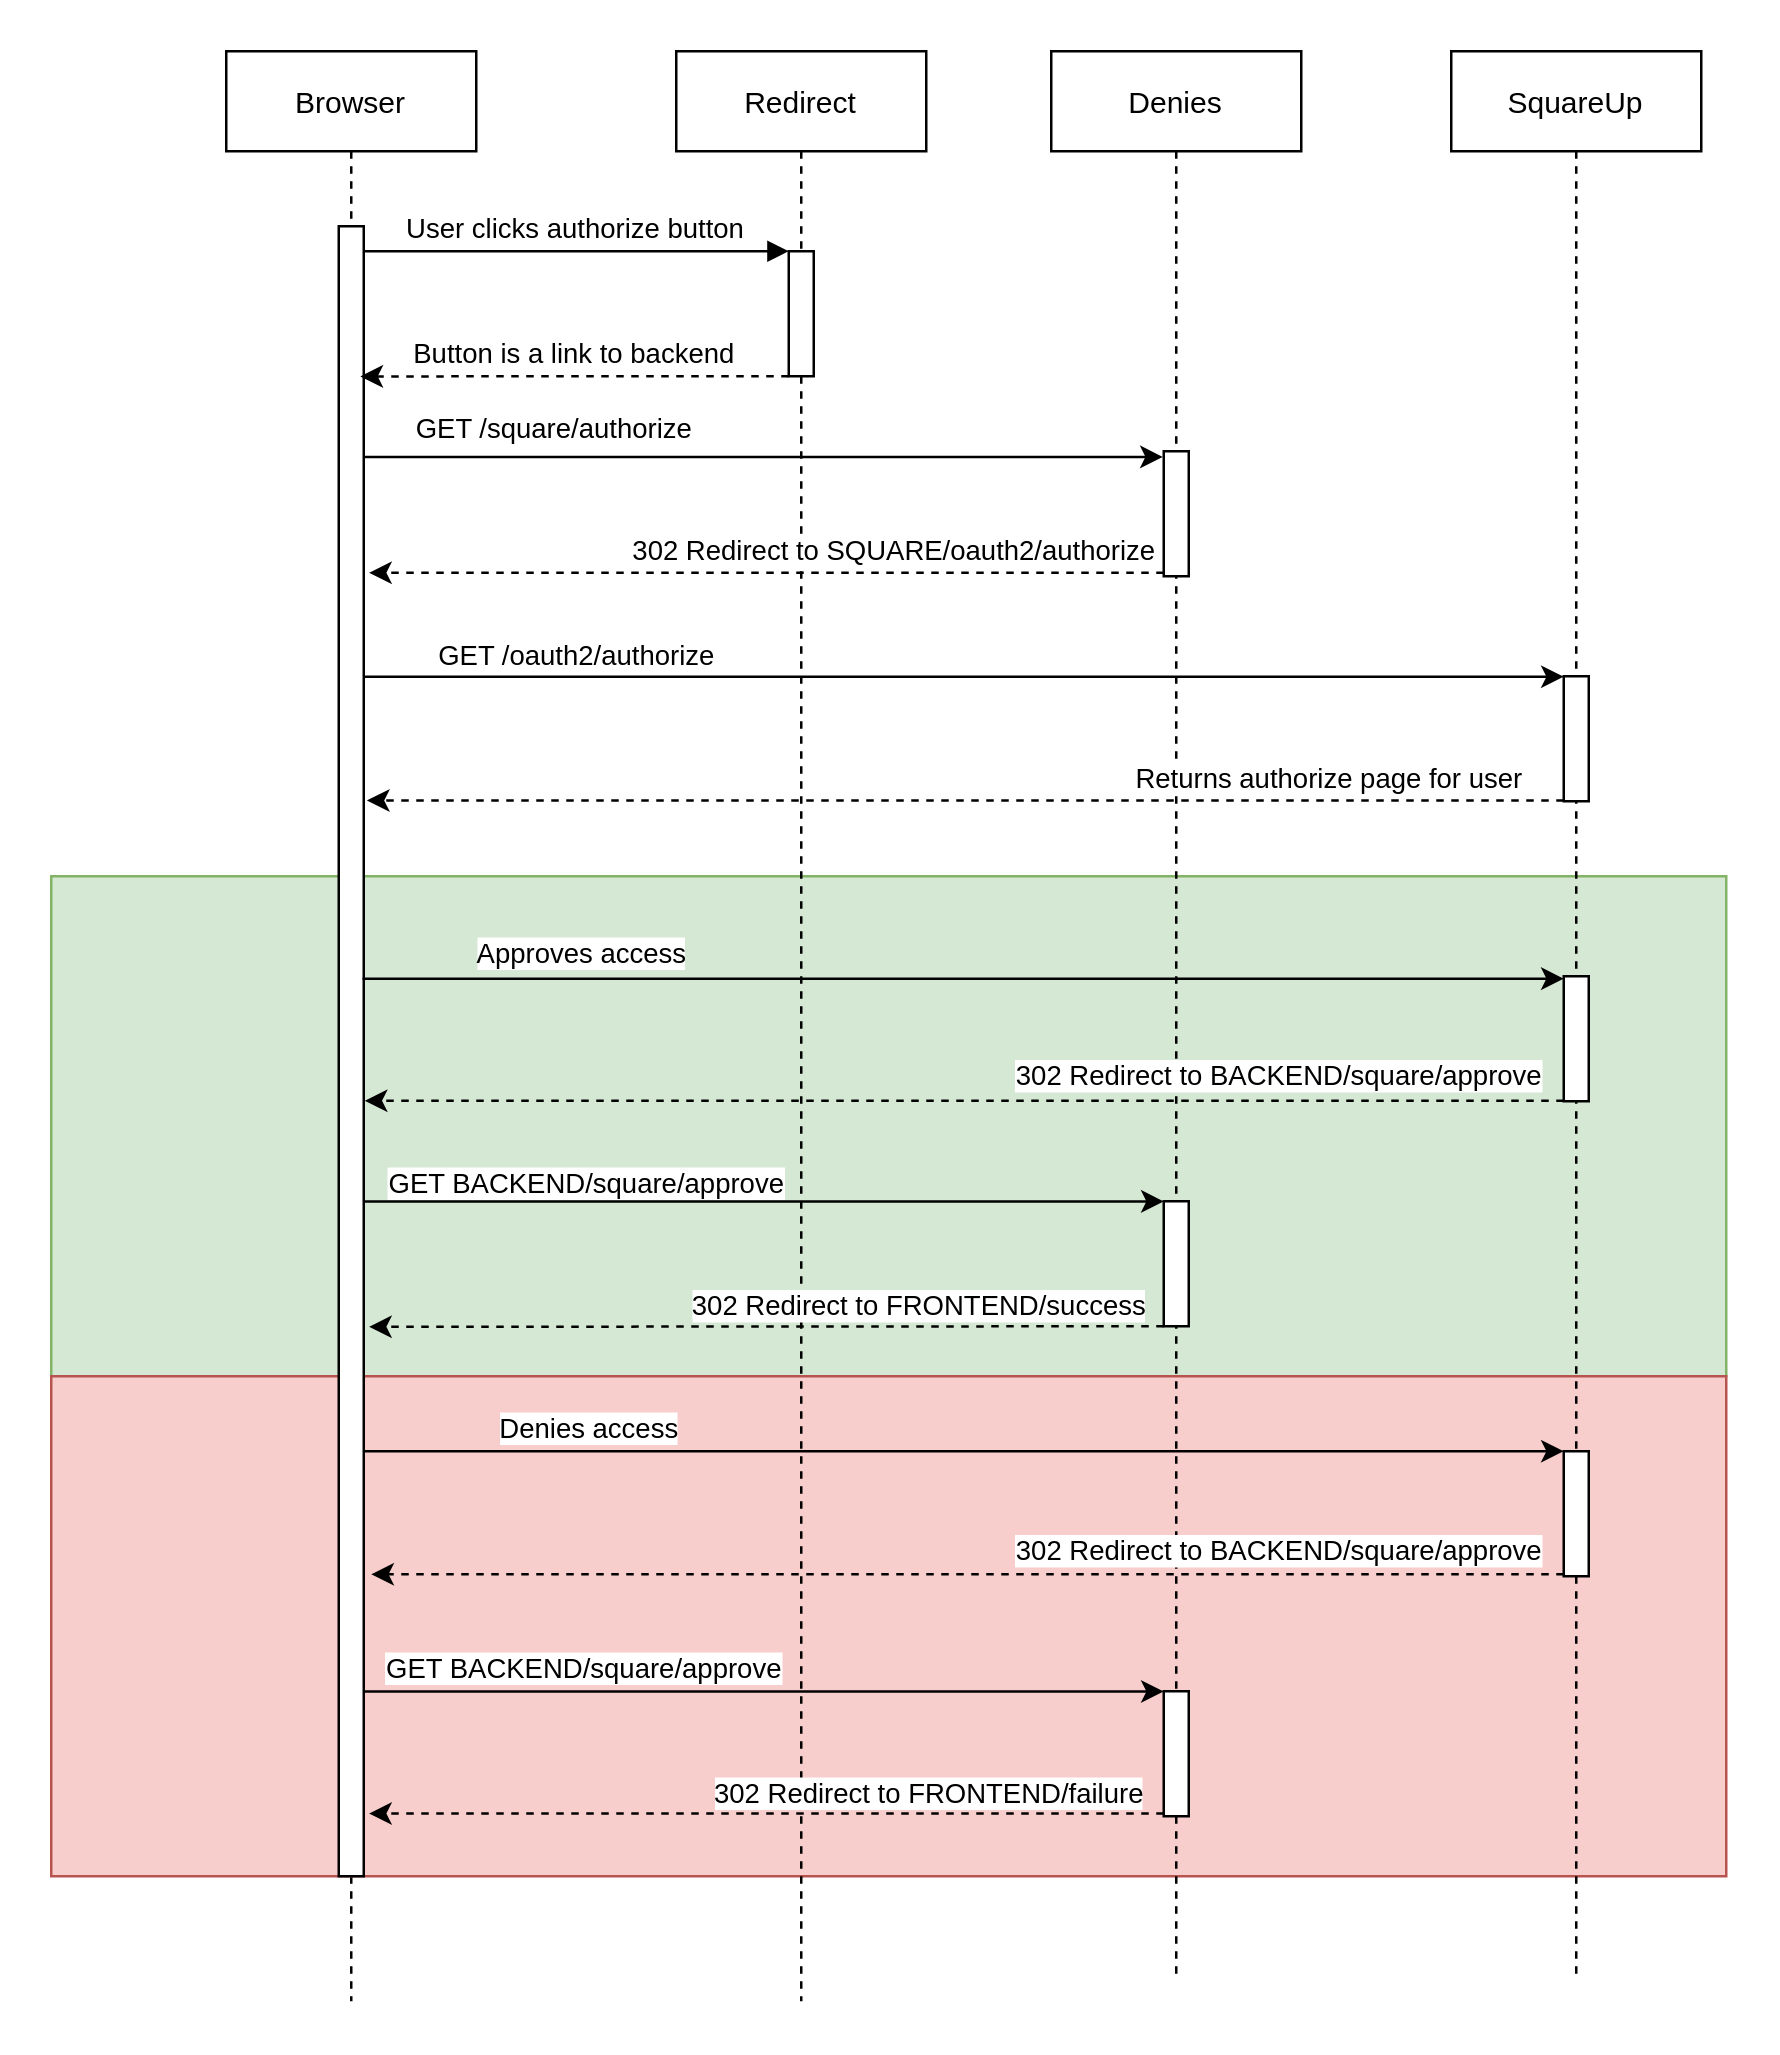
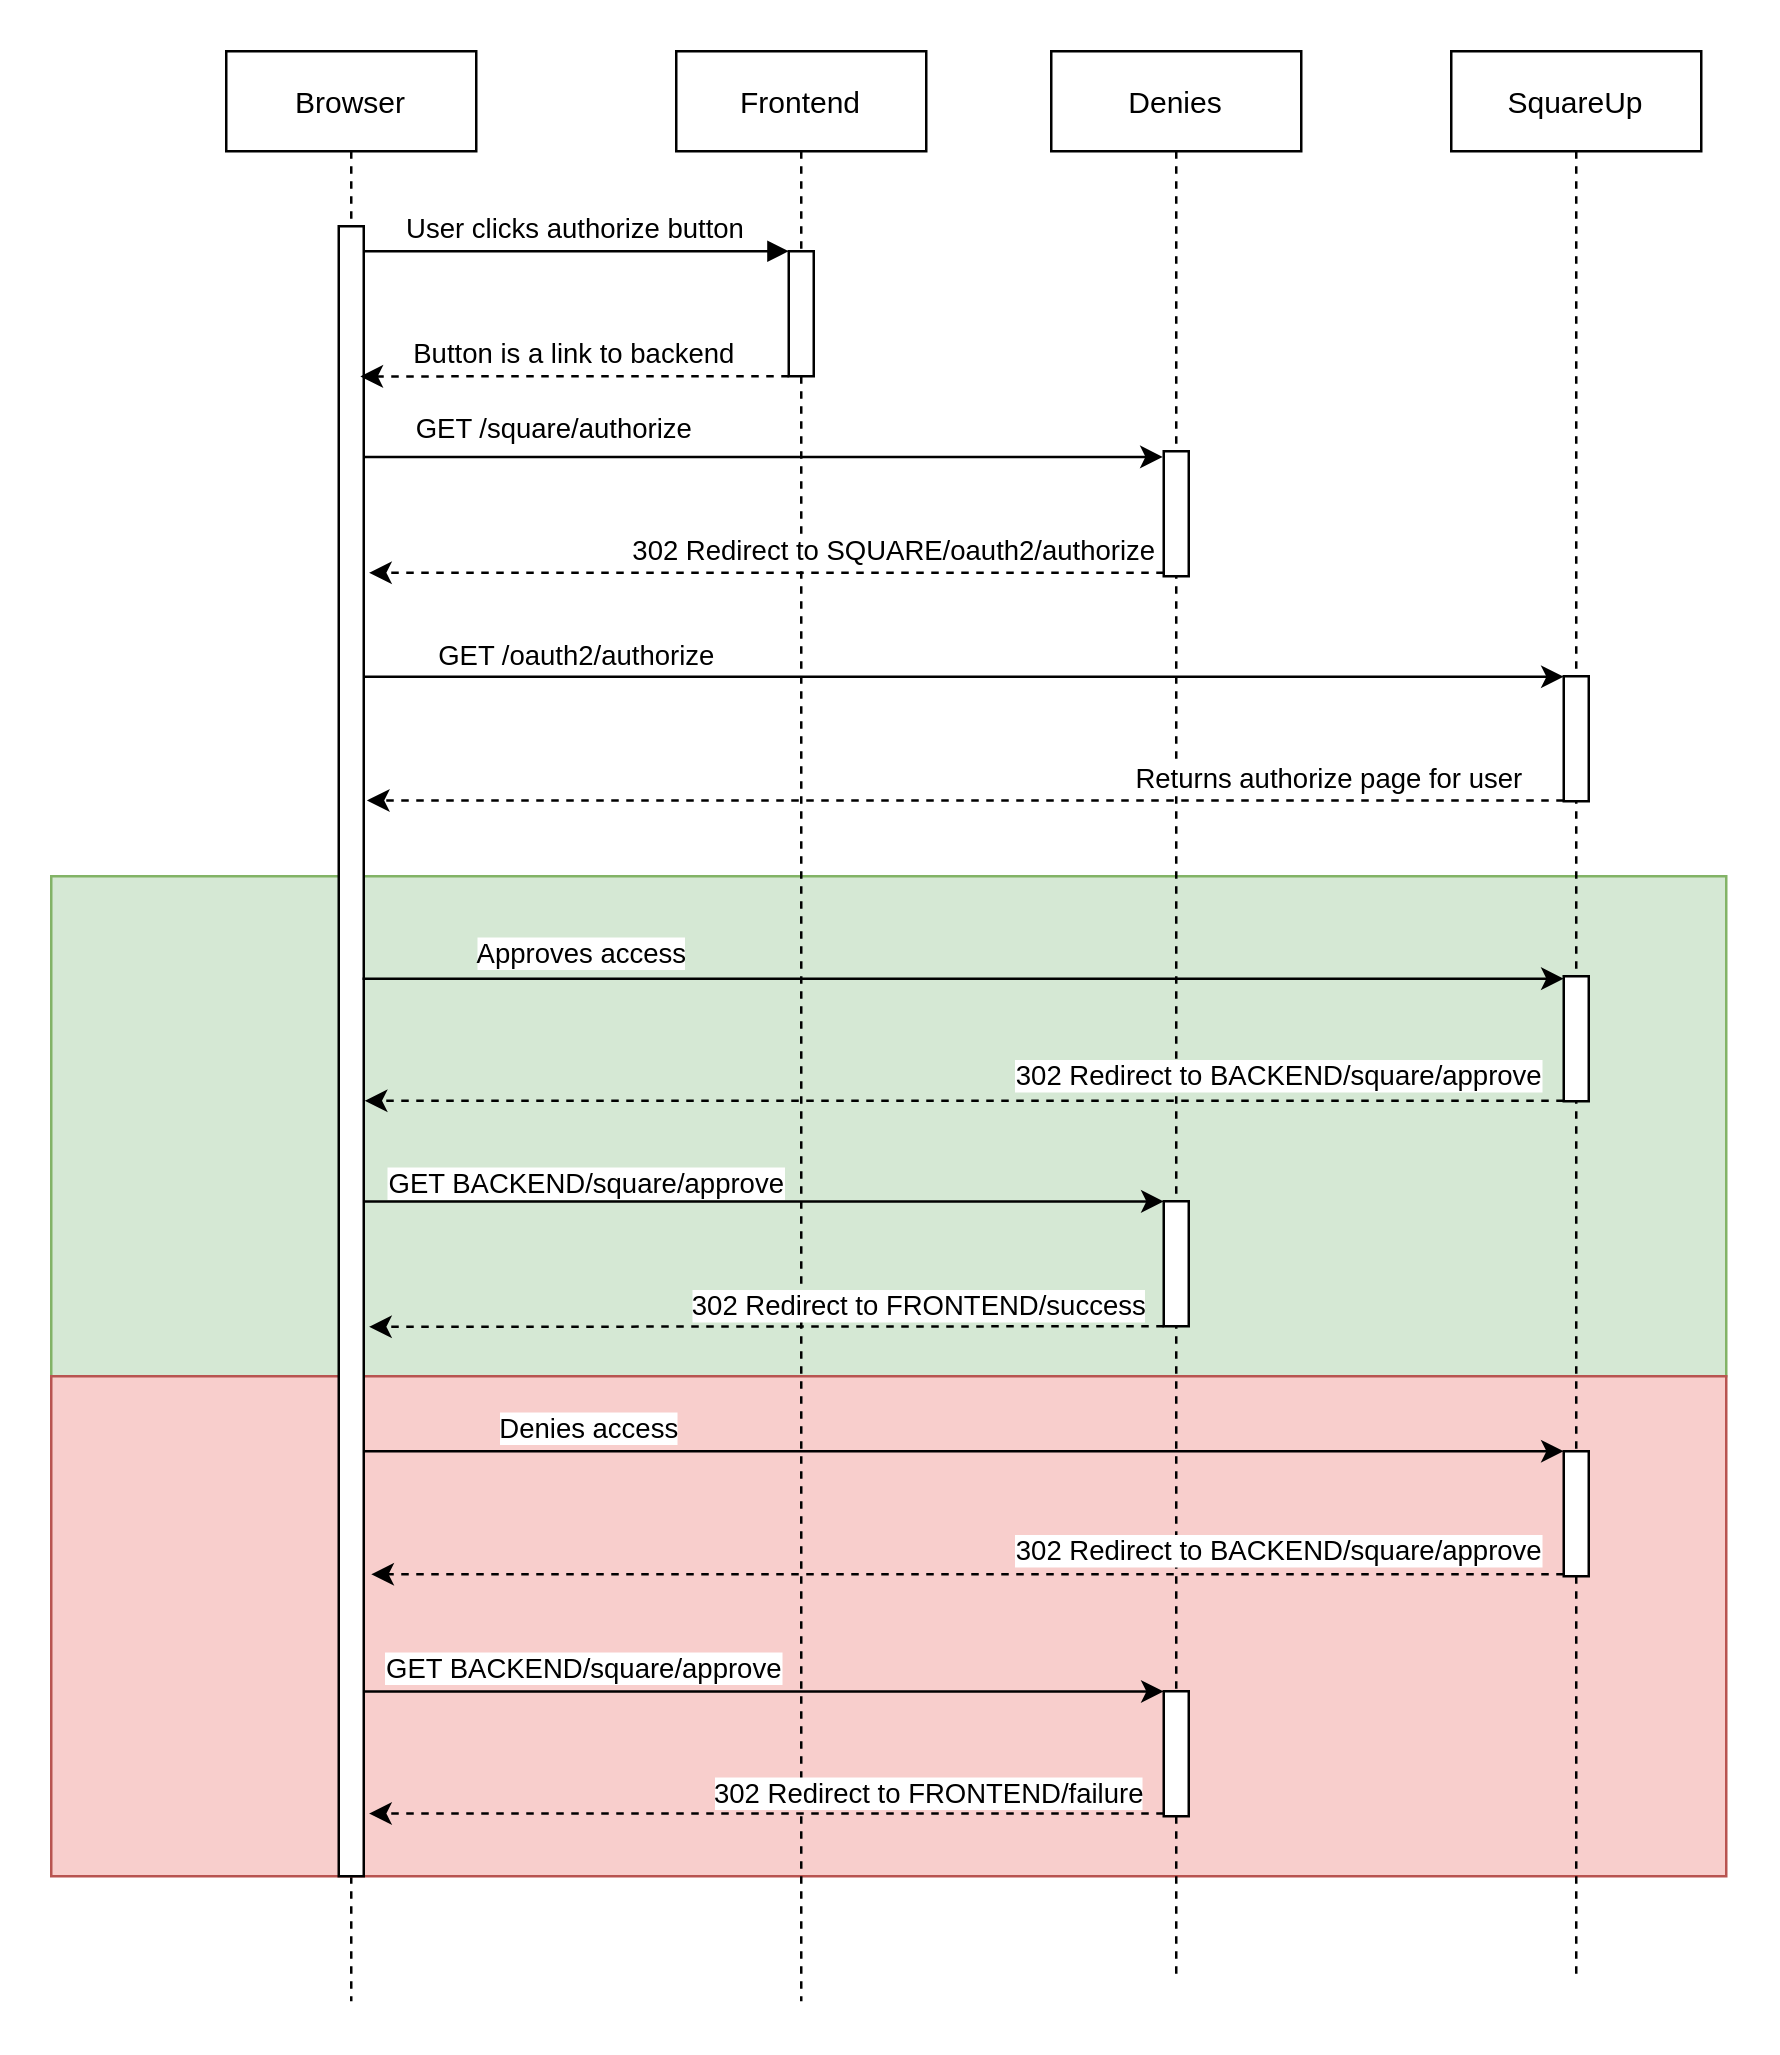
- <mxCell id="6" value="Redirect" style="shape=umlLifeline;perimeter=lifelinePerimeter;container=1;collapsible=0;recursiveResize=0;rounded=0;shadow=0;strokeWidth=1;" parent="1" vertex="1"><mxGeometry x="270" y="20" width="100" height="780" as="geometry" /></mxCell>
+ <mxCell id="6" value="Frontend" style="shape=umlLifeline;perimeter=lifelinePerimeter;container=1;collapsible=0;recursiveResize=0;rounded=0;shadow=0;strokeWidth=1;" parent="1" vertex="1"><mxGeometry x="270" y="20" width="100" height="780" as="geometry" /></mxCell>
